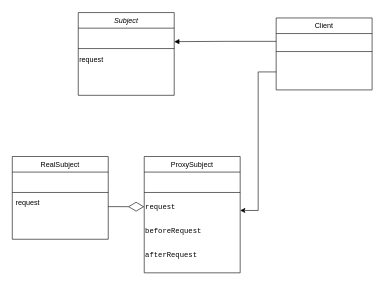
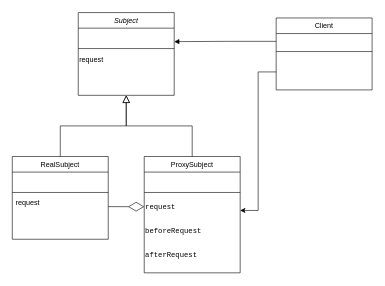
+ <mxCell id="10" value="" style="endArrow=block;endSize=10;endFill=0;shadow=0;strokeWidth=1;rounded=0;edgeStyle=elbowEdgeStyle;elbow=vertical;" parent="1" source="6" target="2" edge="1"><mxGeometry width="160" relative="1" as="geometry"><mxPoint x="110" y="103" as="sourcePoint" /><mxPoint x="110" y="103" as="targetPoint" /></mxGeometry></mxCell>
+ <mxCell id="18" value="" style="endArrow=block;endSize=10;endFill=0;shadow=0;strokeWidth=1;rounded=0;edgeStyle=elbowEdgeStyle;elbow=vertical;" parent="1" source="11" target="2" edge="1"><mxGeometry width="160" relative="1" as="geometry"><mxPoint x="120" y="273" as="sourcePoint" /><mxPoint x="220" y="171" as="targetPoint" /></mxGeometry></mxCell>
